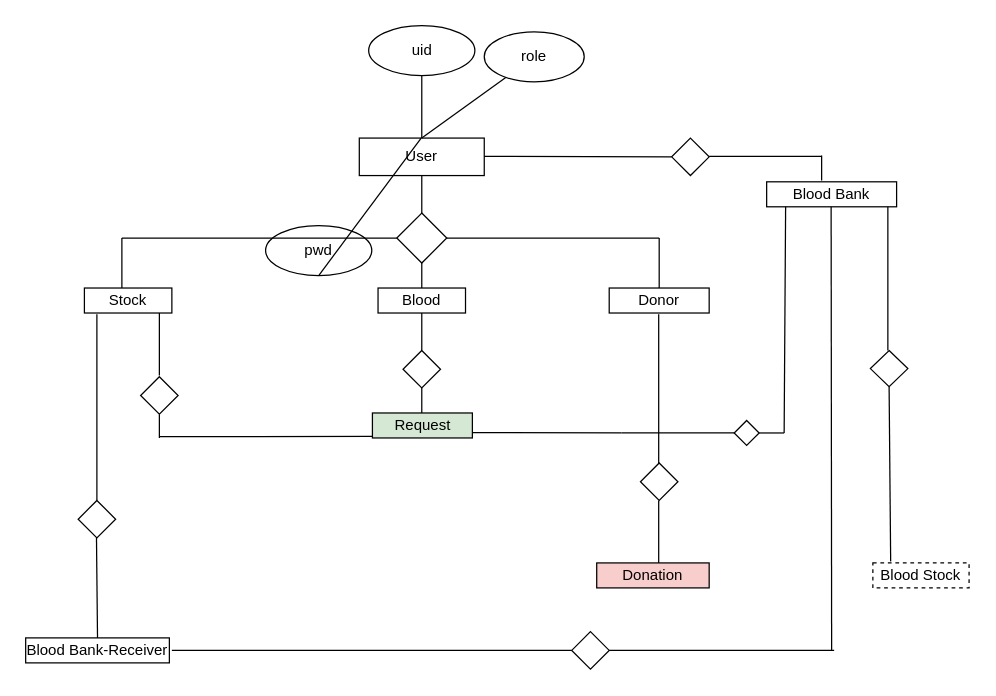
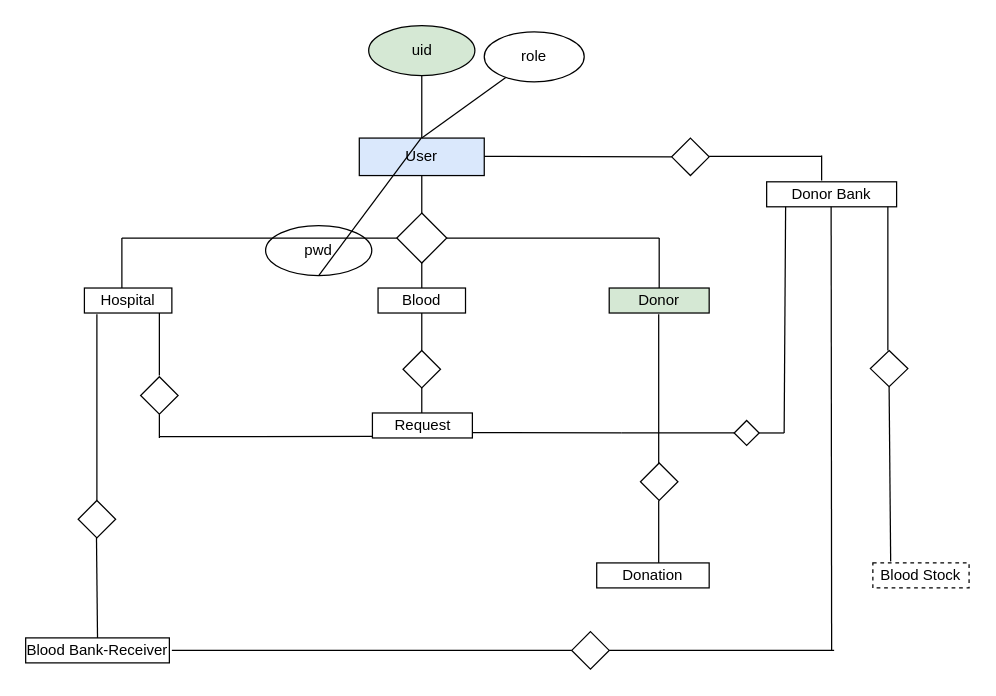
- <mxCell id="6" value="uid" style="ellipse;whiteSpace=wrap;html=1;" parent="1" vertex="1"><mxGeometry x="294.5" y="20" width="85" height="40" as="geometry" /></mxCell>
+ <mxCell id="6" value="uid" style="ellipse;whiteSpace=wrap;html=1;fillColor=#d5e8d4;" parent="1" vertex="1"><mxGeometry x="294.5" y="20" width="85" height="40" as="geometry" /></mxCell>
- <mxCell id="2" value="User" style="rounded=0;whiteSpace=wrap;html=1;" parent="1" vertex="1"><mxGeometry x="287" y="110" width="100" height="30" as="geometry" /></mxCell>
+ <mxCell id="2" value="User" style="rounded=0;whiteSpace=wrap;html=1;fillColor=#dae8fc;" parent="1" vertex="1"><mxGeometry x="287" y="110" width="100" height="30" as="geometry" /></mxCell>
- <mxCell id="23" value="Blood Bank" style="rounded=0;whiteSpace=wrap;html=1;" parent="1" vertex="1"><mxGeometry x="613" y="145" width="104" height="20" as="geometry" /></mxCell>
+ <mxCell id="23" value="Donor Bank" style="rounded=0;whiteSpace=wrap;html=1;" parent="1" vertex="1"><mxGeometry x="613" y="145" width="104" height="20" as="geometry" /></mxCell>
- <mxCell id="13" value="Stock" style="rounded=0;whiteSpace=wrap;html=1;" parent="1" vertex="1"><mxGeometry x="67" y="230" width="70" height="20" as="geometry" /></mxCell>
+ <mxCell id="13" value="Hospital" style="rounded=0;whiteSpace=wrap;html=1;" parent="1" vertex="1"><mxGeometry x="67" y="230" width="70" height="20" as="geometry" /></mxCell>
- <mxCell id="18" value="Donor" style="rounded=0;whiteSpace=wrap;html=1;" parent="1" vertex="1"><mxGeometry x="487" y="230" width="80" height="20" as="geometry" /></mxCell>
+ <mxCell id="18" value="Donor" style="rounded=0;whiteSpace=wrap;html=1;fillColor=#d5e8d4;" parent="1" vertex="1"><mxGeometry x="487" y="230" width="80" height="20" as="geometry" /></mxCell>
- <mxCell id="27" value="Request" style="rounded=0;whiteSpace=wrap;html=1;fillColor=#d5e8d4;" parent="1" vertex="1"><mxGeometry x="297.5" y="330" width="80" height="20" as="geometry" /></mxCell>
+ <mxCell id="27" value="Request" style="rounded=0;whiteSpace=wrap;html=1;" parent="1" vertex="1"><mxGeometry x="297.5" y="330" width="80" height="20" as="geometry" /></mxCell>
- <mxCell id="36" value="Donation" style="rounded=0;whiteSpace=wrap;html=1;fillColor=#f8cecc;" parent="1" vertex="1"><mxGeometry x="477" y="450" width="90" height="20" as="geometry" /></mxCell>
+ <mxCell id="36" value="Donation" style="rounded=0;whiteSpace=wrap;html=1;" parent="1" vertex="1"><mxGeometry x="477" y="450" width="90" height="20" as="geometry" /></mxCell>
